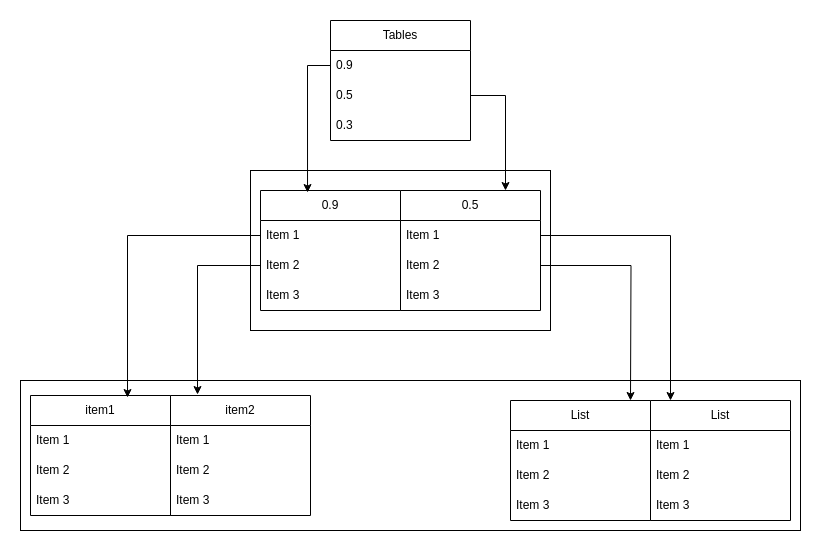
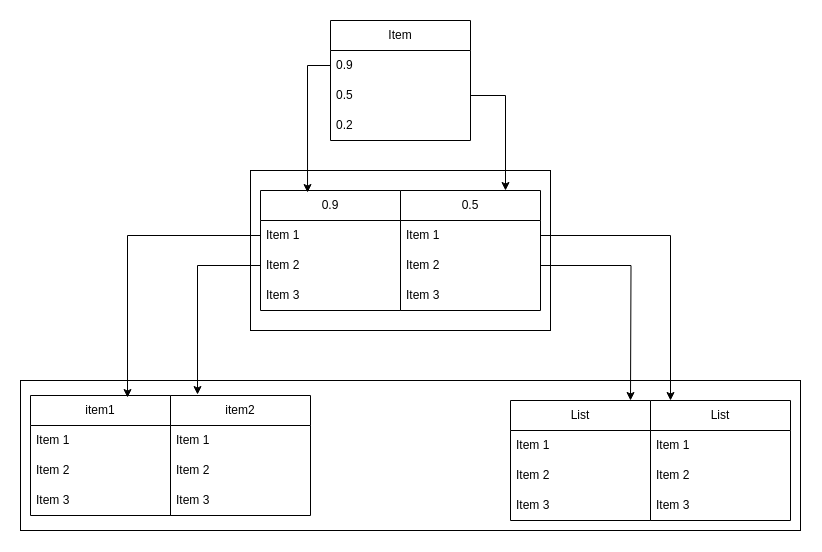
- <mxCell id="2" value="Tables" style="swimlane;fontStyle=0;childLayout=stackLayout;horizontal=1;startSize=30;horizontalStack=0;resizeParent=1;resizeParentMax=0;resizeLast=0;collapsible=1;marginBottom=0;whiteSpace=wrap;html=1;" vertex="1" parent="1"><mxGeometry x="330" y="20" width="140" height="120" as="geometry" /></mxCell>
+ <mxCell id="2" value="Item" style="swimlane;fontStyle=0;childLayout=stackLayout;horizontal=1;startSize=30;horizontalStack=0;resizeParent=1;resizeParentMax=0;resizeLast=0;collapsible=1;marginBottom=0;whiteSpace=wrap;html=1;" vertex="1" parent="1"><mxGeometry x="330" y="20" width="140" height="120" as="geometry" /></mxCell>
- <mxCell id="5" value="0.3" style="text;strokeColor=none;fillColor=none;align=left;verticalAlign=middle;spacingLeft=4;spacingRight=4;overflow=hidden;points=[[0,0.5],[1,0.5]];portConstraint=eastwest;rotatable=0;whiteSpace=wrap;html=1;" vertex="1" parent="2"><mxGeometry y="90" width="140" height="30" as="geometry" /></mxCell>
+ <mxCell id="5" value="0.2" style="text;strokeColor=none;fillColor=none;align=left;verticalAlign=middle;spacingLeft=4;spacingRight=4;overflow=hidden;points=[[0,0.5],[1,0.5]];portConstraint=eastwest;rotatable=0;whiteSpace=wrap;html=1;" vertex="1" parent="2"><mxGeometry y="90" width="140" height="30" as="geometry" /></mxCell>
